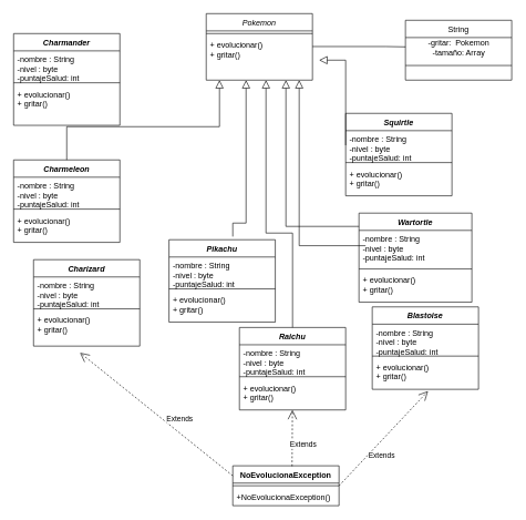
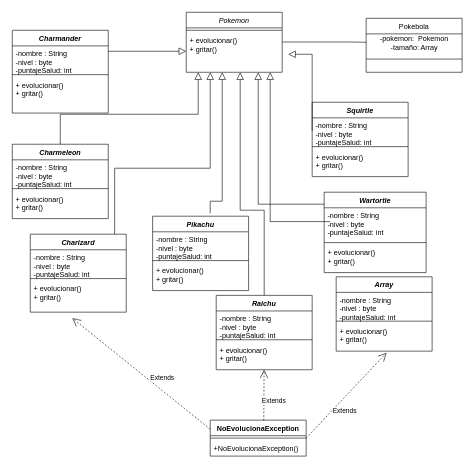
- <mxCell id="51" value="String" style="swimlane;fontStyle=0;align=center;verticalAlign=top;childLayout=stackLayout;horizontal=1;startSize=26;horizontalStack=0;resizeParent=1;resizeLast=0;collapsible=1;marginBottom=0;rounded=0;shadow=0;strokeWidth=1;" vertex="1" parent="1"><mxGeometry x="610" y="30" width="160" height="90" as="geometry"><mxRectangle x="230" y="140" width="160" height="26" as="alternateBounds" /></mxGeometry></mxCell>
+ <mxCell id="51" value="Pokebola" style="swimlane;fontStyle=0;align=center;verticalAlign=top;childLayout=stackLayout;horizontal=1;startSize=26;horizontalStack=0;resizeParent=1;resizeLast=0;collapsible=1;marginBottom=0;rounded=0;shadow=0;strokeWidth=1;" vertex="1" parent="1"><mxGeometry x="610" y="30" width="160" height="90" as="geometry"><mxRectangle x="230" y="140" width="160" height="26" as="alternateBounds" /></mxGeometry></mxCell>
- <mxCell id="52" value="-gritar:&amp;nbsp; Pokemon&lt;br&gt;-tamaño: Array" style="text;html=1;align=center;verticalAlign=middle;resizable=0;points=[];autosize=1;strokeColor=none;fillColor=none;" vertex="1" parent="51"><mxGeometry y="26" width="160" height="30" as="geometry" /></mxCell>
+ <mxCell id="52" value="-pokemon:&amp;nbsp; Pokemon&lt;br&gt;-tamaño: Array" style="text;html=1;align=center;verticalAlign=middle;resizable=0;points=[];autosize=1;strokeColor=none;fillColor=none;" vertex="1" parent="51"><mxGeometry y="26" width="160" height="30" as="geometry" /></mxCell>
+ <mxCell id="9" value="" style="endArrow=block;endSize=10;endFill=0;shadow=0;strokeWidth=1;rounded=0;edgeStyle=elbowEdgeStyle;elbow=vertical;" parent="1" source="5" target="2" edge="1"><mxGeometry width="160" relative="1" as="geometry"><mxPoint x="200" y="203" as="sourcePoint" /><mxPoint x="200" y="203" as="targetPoint" /></mxGeometry></mxCell>
+ <mxCell id="46" value="" style="endArrow=block;endSize=10;endFill=0;shadow=0;strokeWidth=1;rounded=0;edgeStyle=elbowEdgeStyle;elbow=vertical;exitX=0.879;exitY=0;exitDx=0;exitDy=0;entryX=0.25;entryY=1;entryDx=0;entryDy=0;exitPerimeter=0;" edge="1" parent="1" source="15" target="2"><mxGeometry width="160" relative="1" as="geometry"><mxPoint x="360" y="240" as="sourcePoint" /><mxPoint x="250" y="245" as="targetPoint" /><Array as="points"><mxPoint x="170" y="280" /><mxPoint x="290" y="245" /><mxPoint x="310" y="245" /></Array></mxGeometry></mxCell>
- <mxCell id="35" value="Blastoise" style="swimlane;fontStyle=3;align=center;verticalAlign=top;childLayout=stackLayout;horizontal=1;startSize=26;horizontalStack=0;resizeParent=1;resizeParentMax=0;resizeLast=0;collapsible=1;marginBottom=0;" vertex="1" parent="1"><mxGeometry x="560" y="461" width="160" height="124" as="geometry" /></mxCell>
+ <mxCell id="35" value="Array" style="swimlane;fontStyle=3;align=center;verticalAlign=top;childLayout=stackLayout;horizontal=1;startSize=26;horizontalStack=0;resizeParent=1;resizeParentMax=0;resizeLast=0;collapsible=1;marginBottom=0;" vertex="1" parent="1"><mxGeometry x="560" y="461" width="160" height="124" as="geometry" /></mxCell>
